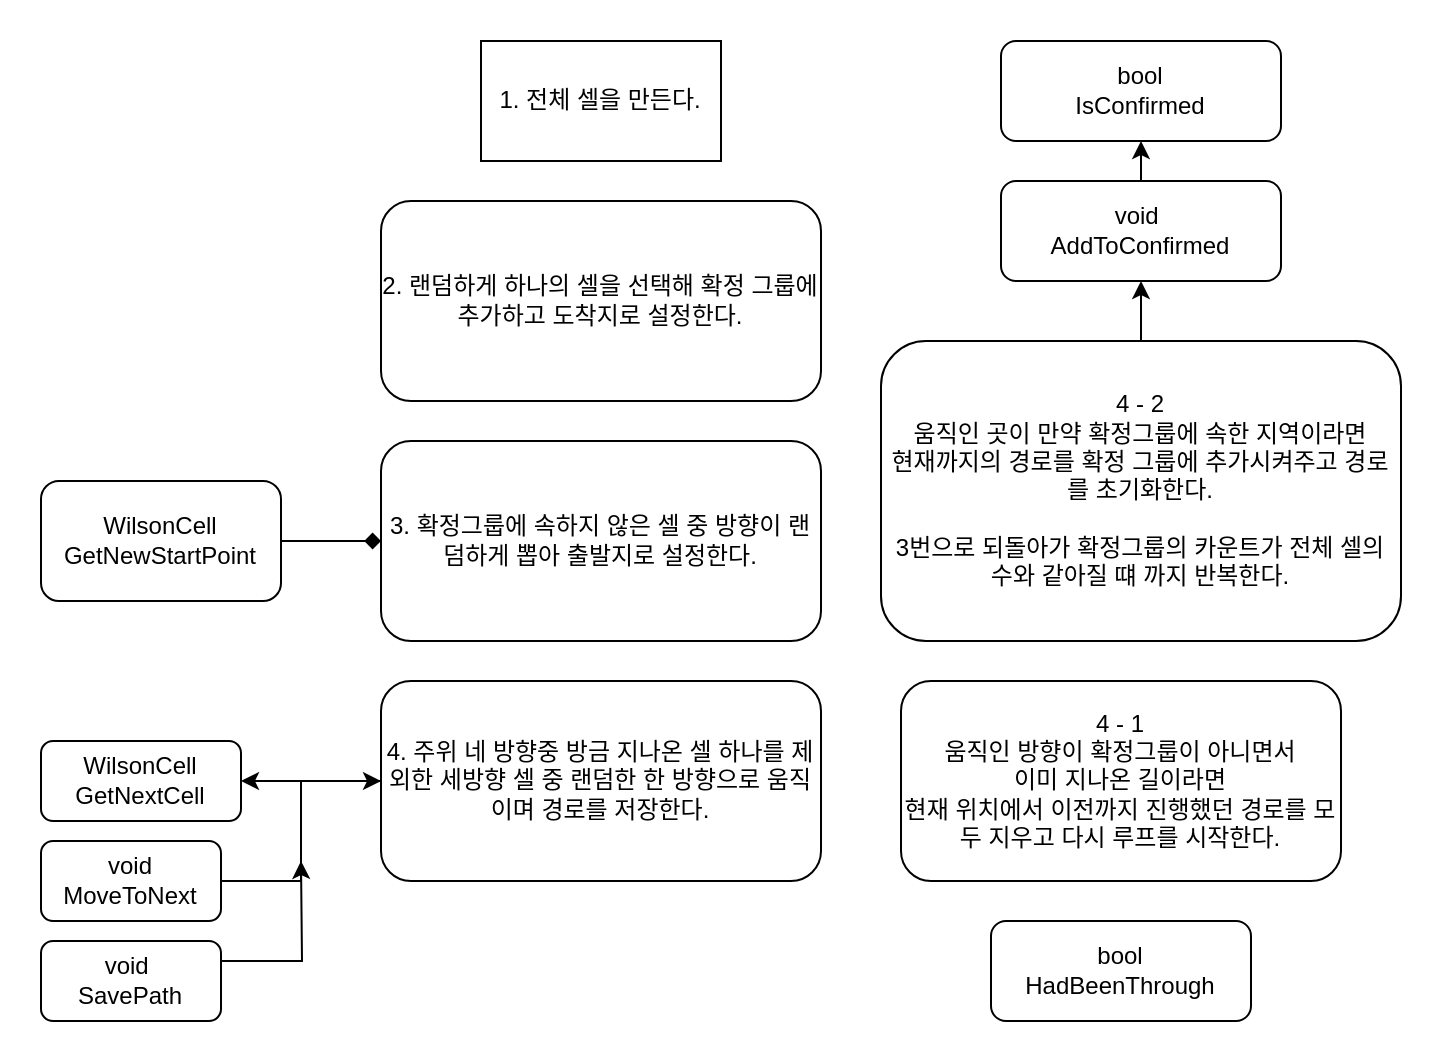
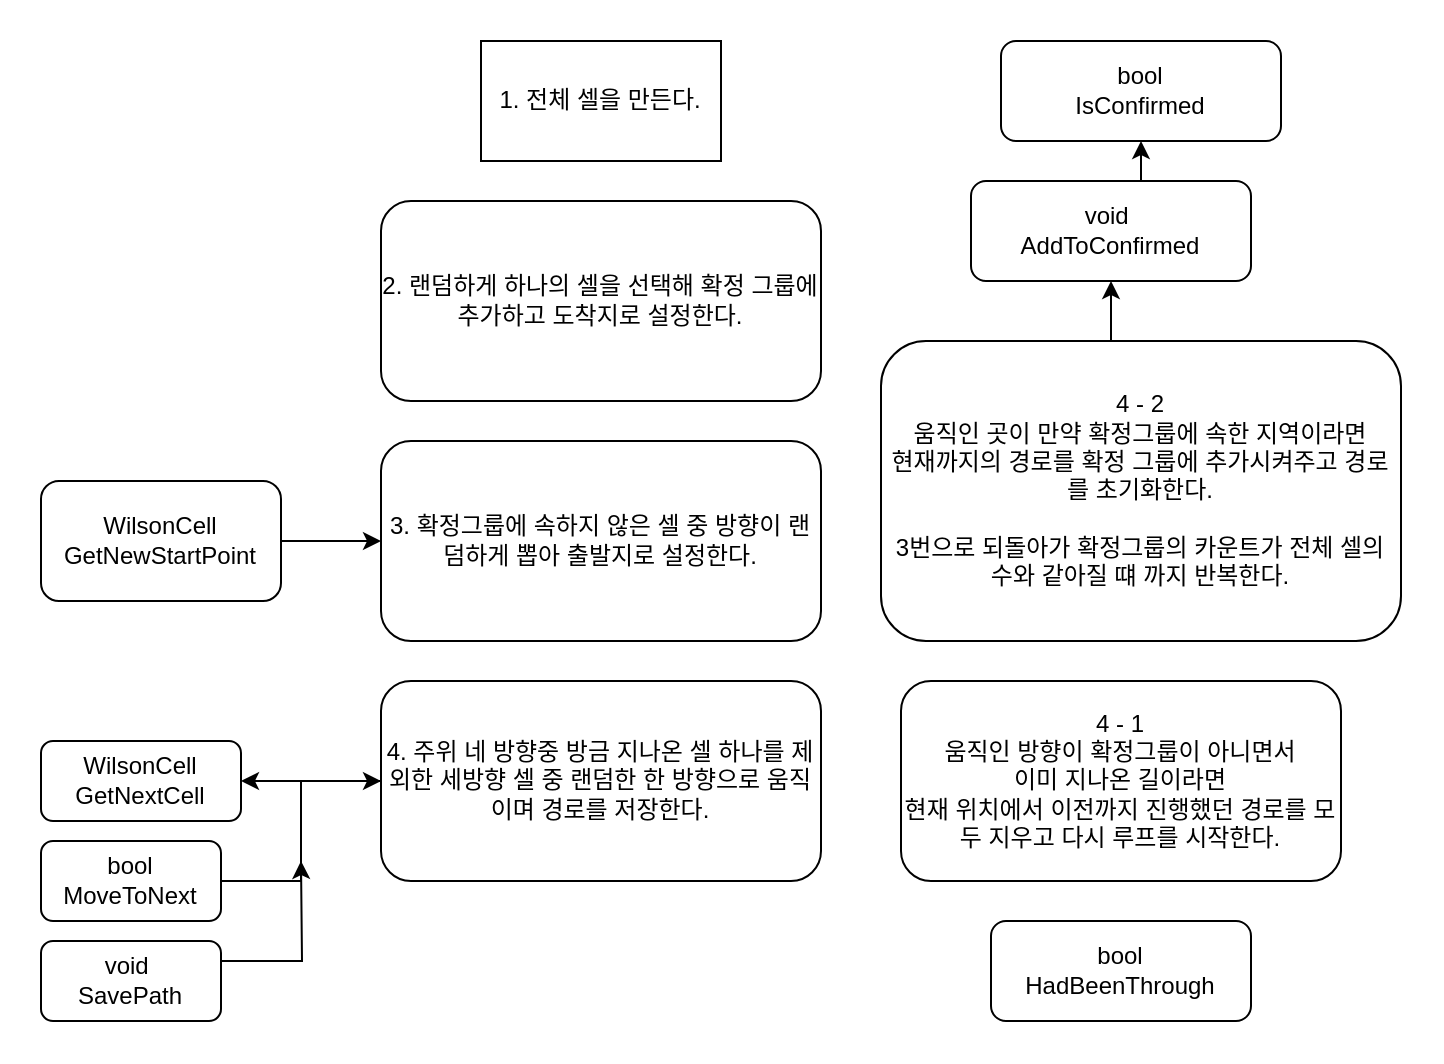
- <mxCell id="19" value="void&amp;nbsp;&lt;br&gt;AddToConfirmed" style="rounded=1;whiteSpace=wrap;html=1;" parent="1" vertex="1"><mxGeometry x="500" y="90" width="140" height="50" as="geometry" /></mxCell>
+ <mxCell id="19" value="void&amp;nbsp;&lt;br&gt;AddToConfirmed" style="rounded=1;whiteSpace=wrap;html=1;" parent="1" vertex="1"><mxGeometry x="485" y="90" width="140" height="50" as="geometry" /></mxCell>
- <mxCell id="10" value="" style="edgeStyle=orthogonalEdgeStyle;rounded=0;orthogonalLoop=1;jettySize=auto;html=1;endArrow=diamond;" parent="1" source="11" target="4" edge="1"><mxGeometry relative="1" as="geometry" /></mxCell>
+ <mxCell id="10" value="" style="edgeStyle=orthogonalEdgeStyle;rounded=0;orthogonalLoop=1;jettySize=auto;html=1;" parent="1" source="11" target="4" edge="1"><mxGeometry relative="1" as="geometry" /></mxCell>
- <mxCell id="14" value="void MoveToNext" style="rounded=1;whiteSpace=wrap;html=1;" parent="1" vertex="1"><mxGeometry x="20" y="420" width="90" height="40" as="geometry" /></mxCell>
+ <mxCell id="14" value="bool MoveToNext" style="rounded=1;whiteSpace=wrap;html=1;" parent="1" vertex="1"><mxGeometry x="20" y="420" width="90" height="40" as="geometry" /></mxCell>
